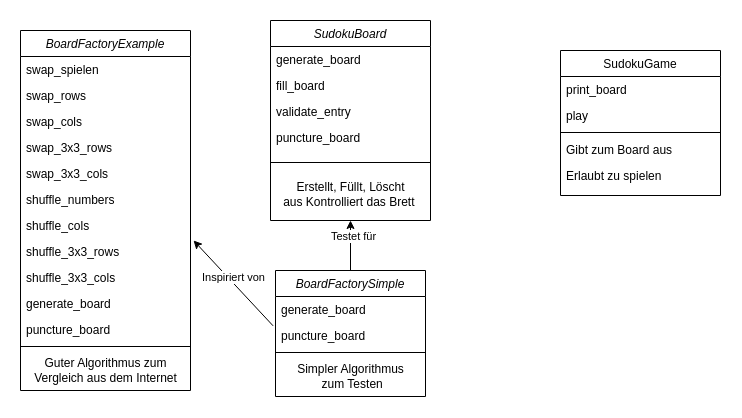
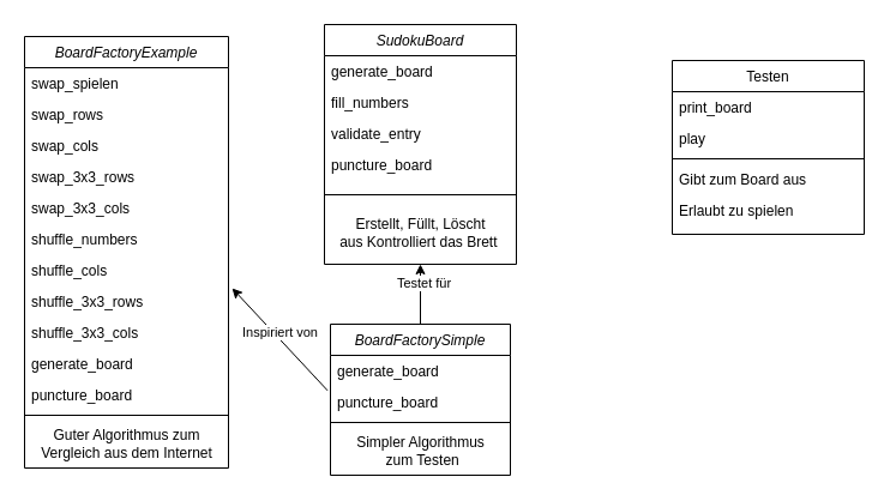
- <mxCell id="9" value="SudokuGame" style="swimlane;fontStyle=0;align=center;verticalAlign=top;childLayout=stackLayout;horizontal=1;startSize=26;horizontalStack=0;resizeParent=1;resizeLast=0;collapsible=1;marginBottom=0;rounded=0;shadow=0;strokeWidth=1;" parent="1" vertex="1"><mxGeometry x="560" y="50" width="160" height="145" as="geometry"><mxRectangle x="550" y="140" width="160" height="26" as="alternateBounds" /></mxGeometry></mxCell>
+ <mxCell id="9" value="Testen" style="swimlane;fontStyle=0;align=center;verticalAlign=top;childLayout=stackLayout;horizontal=1;startSize=26;horizontalStack=0;resizeParent=1;resizeLast=0;collapsible=1;marginBottom=0;rounded=0;shadow=0;strokeWidth=1;" parent="1" vertex="1"><mxGeometry x="560" y="50" width="160" height="145" as="geometry"><mxRectangle x="550" y="140" width="160" height="26" as="alternateBounds" /></mxGeometry></mxCell>
- <mxCell id="4" value="fill_board" style="text;align=left;verticalAlign=top;spacingLeft=4;spacingRight=4;overflow=hidden;rotatable=0;points=[[0,0.5],[1,0.5]];portConstraint=eastwest;rounded=0;shadow=0;html=0;" parent="2" vertex="1"><mxGeometry y="52" width="160" height="26" as="geometry" /></mxCell>
+ <mxCell id="4" value="fill_numbers" style="text;align=left;verticalAlign=top;spacingLeft=4;spacingRight=4;overflow=hidden;rotatable=0;points=[[0,0.5],[1,0.5]];portConstraint=eastwest;rounded=0;shadow=0;html=0;" parent="2" vertex="1"><mxGeometry y="52" width="160" height="26" as="geometry" /></mxCell>
